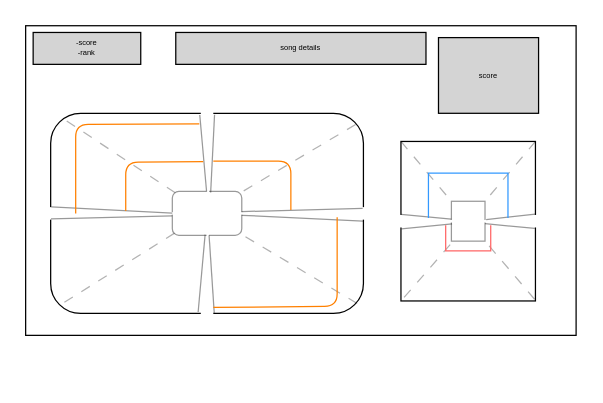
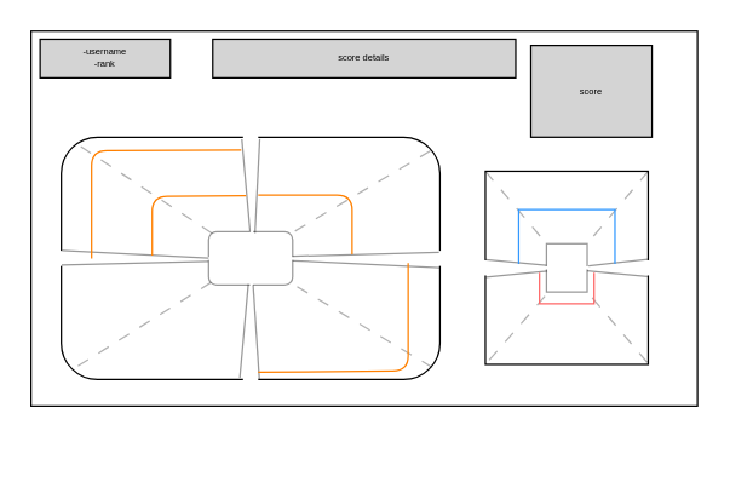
- <mxCell id="11" value="-score&lt;br&gt;-rank" style="rounded=0;whiteSpace=wrap;fillColor=#D4D4D4;html=1;fontSize=6;" vertex="1" parent="1"><mxGeometry x="26" y="25.38" width="86" height="25.5" as="geometry" /></mxCell>
+ <mxCell id="11" value="-username&lt;br&gt;-rank" style="rounded=0;whiteSpace=wrap;fillColor=#D4D4D4;html=1;fontSize=6;" vertex="1" parent="1"><mxGeometry x="26" y="25.38" width="86" height="25.5" as="geometry" /></mxCell>
- <mxCell id="12" value="song details" style="rounded=0;whiteSpace=wrap;fillColor=#D4D4D4;html=1;fontSize=6;" vertex="1" parent="1"><mxGeometry x="140" y="25.38" width="200" height="25.5" as="geometry" /></mxCell>
+ <mxCell id="12" value="score details" style="rounded=0;whiteSpace=wrap;fillColor=#D4D4D4;html=1;fontSize=6;" vertex="1" parent="1"><mxGeometry x="140" y="25.38" width="200" height="25.5" as="geometry" /></mxCell>
